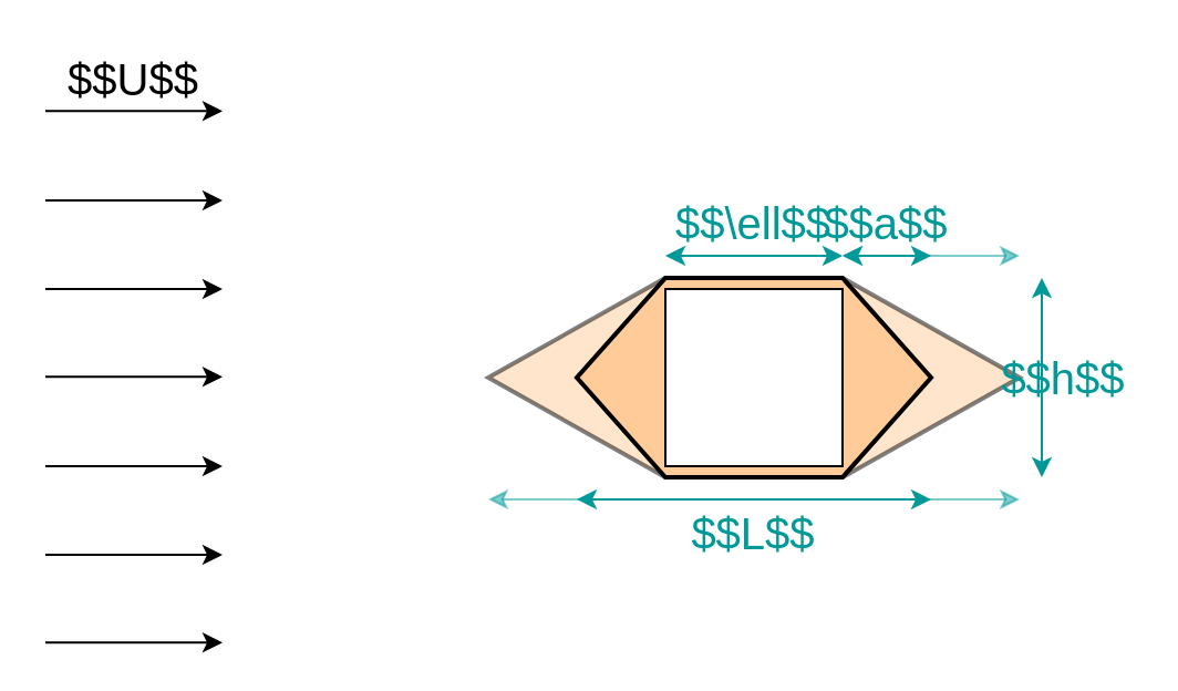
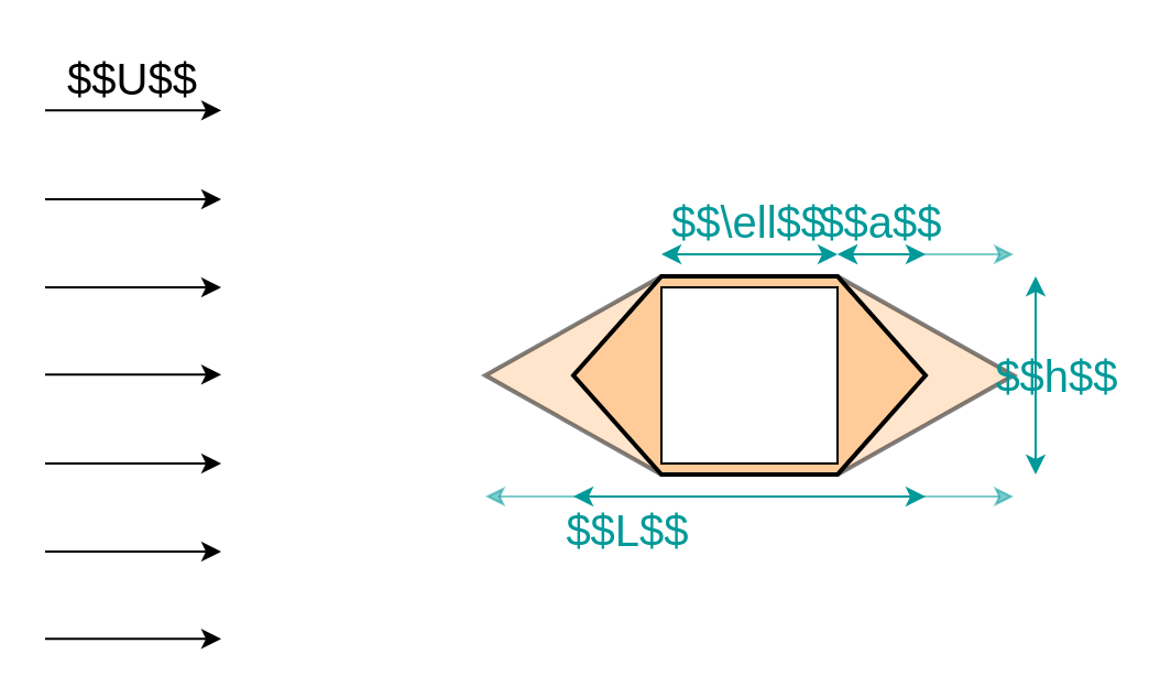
- <mxCell id="9" value="$$L$$" style="text;html=1;align=center;verticalAlign=middle;whiteSpace=wrap;rounded=0;fontSize=20;fontColor=#009999;strokeColor=none;" parent="1" vertex="1"><mxGeometry x="310" y="225" width="60" height="30" as="geometry" /></mxCell>
+ <mxCell id="9" value="$$L$$" style="text;html=1;align=center;verticalAlign=middle;whiteSpace=wrap;rounded=0;fontSize=20;fontColor=#009999;strokeColor=none;" parent="1" vertex="1"><mxGeometry x="255" y="225" width="60" height="30" as="geometry" /></mxCell>
